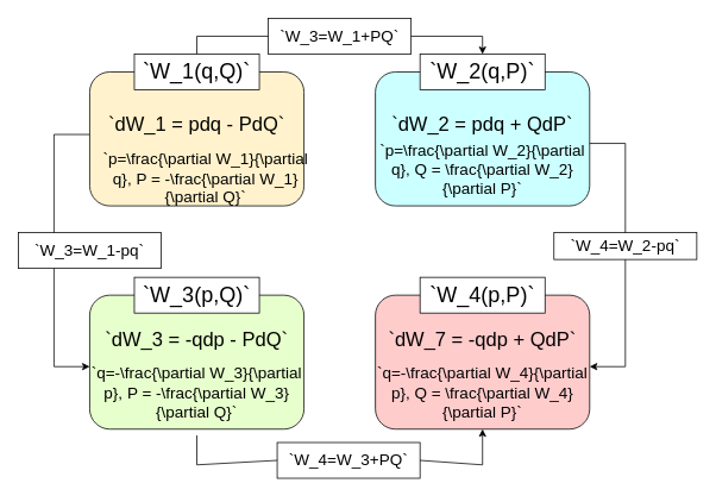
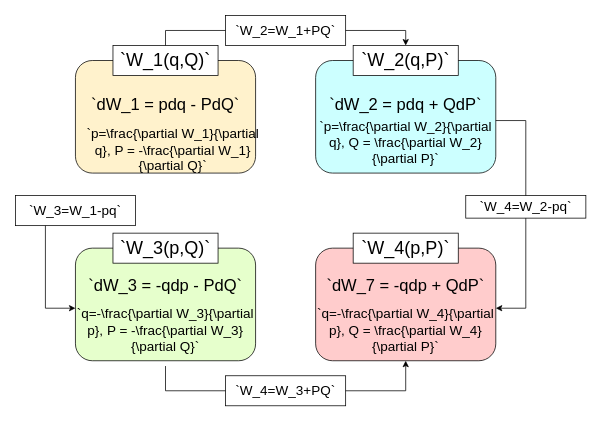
- <mxCell id="10" value="`W_3=W_1+PQ`" style="text;html=1;align=center;verticalAlign=middle;whiteSpace=wrap;rounded=0;fontSize=18;strokeColor=default;fillColor=default;" vertex="1" parent="1"><mxGeometry x="300" y="20" width="160" height="40" as="geometry" /></mxCell>
+ <mxCell id="10" value="`W_2=W_1+PQ`" style="text;html=1;align=center;verticalAlign=middle;whiteSpace=wrap;rounded=0;fontSize=18;strokeColor=default;fillColor=default;" vertex="1" parent="1"><mxGeometry x="300" y="20" width="160" height="40" as="geometry" /></mxCell>
- <mxCell id="24" value="" style="endArrow=none;html=1;rounded=0;entryX=0.071;entryY=0.667;entryDx=0;entryDy=0;entryPerimeter=0;exitX=0.25;exitY=0;exitDx=0;exitDy=0;" edge="1" parent="1" source="11" target="6"><mxGeometry width="50" height="50" relative="1" as="geometry"><mxPoint x="420" y="430" as="sourcePoint" /><mxPoint x="470" y="380" as="targetPoint" /><Array as="points"><mxPoint x="60" y="150" /></Array></mxGeometry></mxCell>
- <mxCell id="13" value="`W_4=W_3+PQ`" style="text;html=1;align=center;verticalAlign=middle;whiteSpace=wrap;rounded=0;fontSize=18;fillColor=default;strokeColor=default;" vertex="1" parent="1"><mxGeometry x="310" y="495" width="160" height="40" as="geometry" /></mxCell>
+ <mxCell id="13" value="`W_4=W_3+PQ`" style="text;html=1;align=center;verticalAlign=middle;whiteSpace=wrap;rounded=0;fontSize=18;fillColor=default;strokeColor=default;" vertex="1" parent="1"><mxGeometry x="300" y="500" width="160" height="40" as="geometry" /></mxCell>
